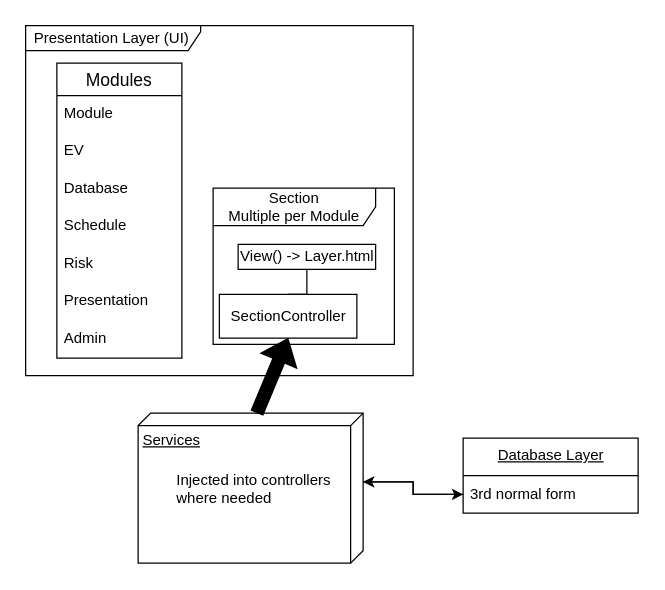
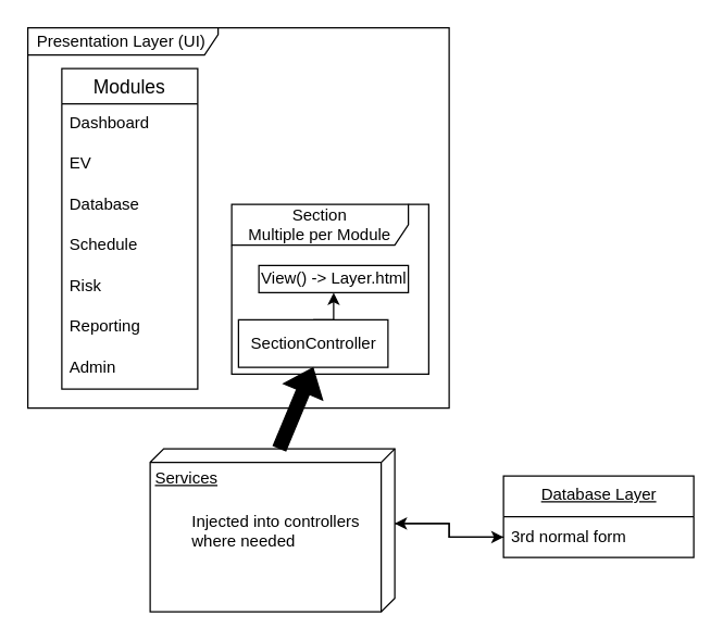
- <mxCell id="6" value="Module  " style="text;strokeColor=none;fillColor=none;spacingLeft=4;spacingRight=4;overflow=hidden;rotatable=0;points=[[0,0.5],[1,0.5]];portConstraint=eastwest;fontSize=12;" vertex="1" parent="5"><mxGeometry y="26" width="100" height="30" as="geometry" /></mxCell>
+ <mxCell id="6" value="Dashboard  " style="text;strokeColor=none;fillColor=none;spacingLeft=4;spacingRight=4;overflow=hidden;rotatable=0;points=[[0,0.5],[1,0.5]];portConstraint=eastwest;fontSize=12;" vertex="1" parent="5"><mxGeometry y="26" width="100" height="30" as="geometry" /></mxCell>
- <mxCell id="15" style="edgeStyle=orthogonalEdgeStyle;rounded=0;orthogonalLoop=1;jettySize=auto;html=1;exitX=0.5;exitY=0;exitDx=0;exitDy=0;entryX=0.5;entryY=1;entryDx=0;entryDy=0;endArrow=none;" edge="1" parent="1" source="16" target="14"><mxGeometry relative="1" as="geometry" /></mxCell>
+ <mxCell id="15" style="edgeStyle=orthogonalEdgeStyle;rounded=0;orthogonalLoop=1;jettySize=auto;html=1;exitX=0.5;exitY=0;exitDx=0;exitDy=0;entryX=0.5;entryY=1;entryDx=0;entryDy=0;" edge="1" parent="1" source="16" target="14"><mxGeometry relative="1" as="geometry" /></mxCell>
- <mxCell id="11" value="Presentation" style="text;strokeColor=none;fillColor=none;spacingLeft=4;spacingRight=4;overflow=hidden;rotatable=0;points=[[0,0.5],[1,0.5]];portConstraint=eastwest;fontSize=12;" vertex="1" parent="5"><mxGeometry y="176" width="100" height="30" as="geometry" /></mxCell>
+ <mxCell id="11" value="Reporting" style="text;strokeColor=none;fillColor=none;spacingLeft=4;spacingRight=4;overflow=hidden;rotatable=0;points=[[0,0.5],[1,0.5]];portConstraint=eastwest;fontSize=12;" vertex="1" parent="5"><mxGeometry y="176" width="100" height="30" as="geometry" /></mxCell>
